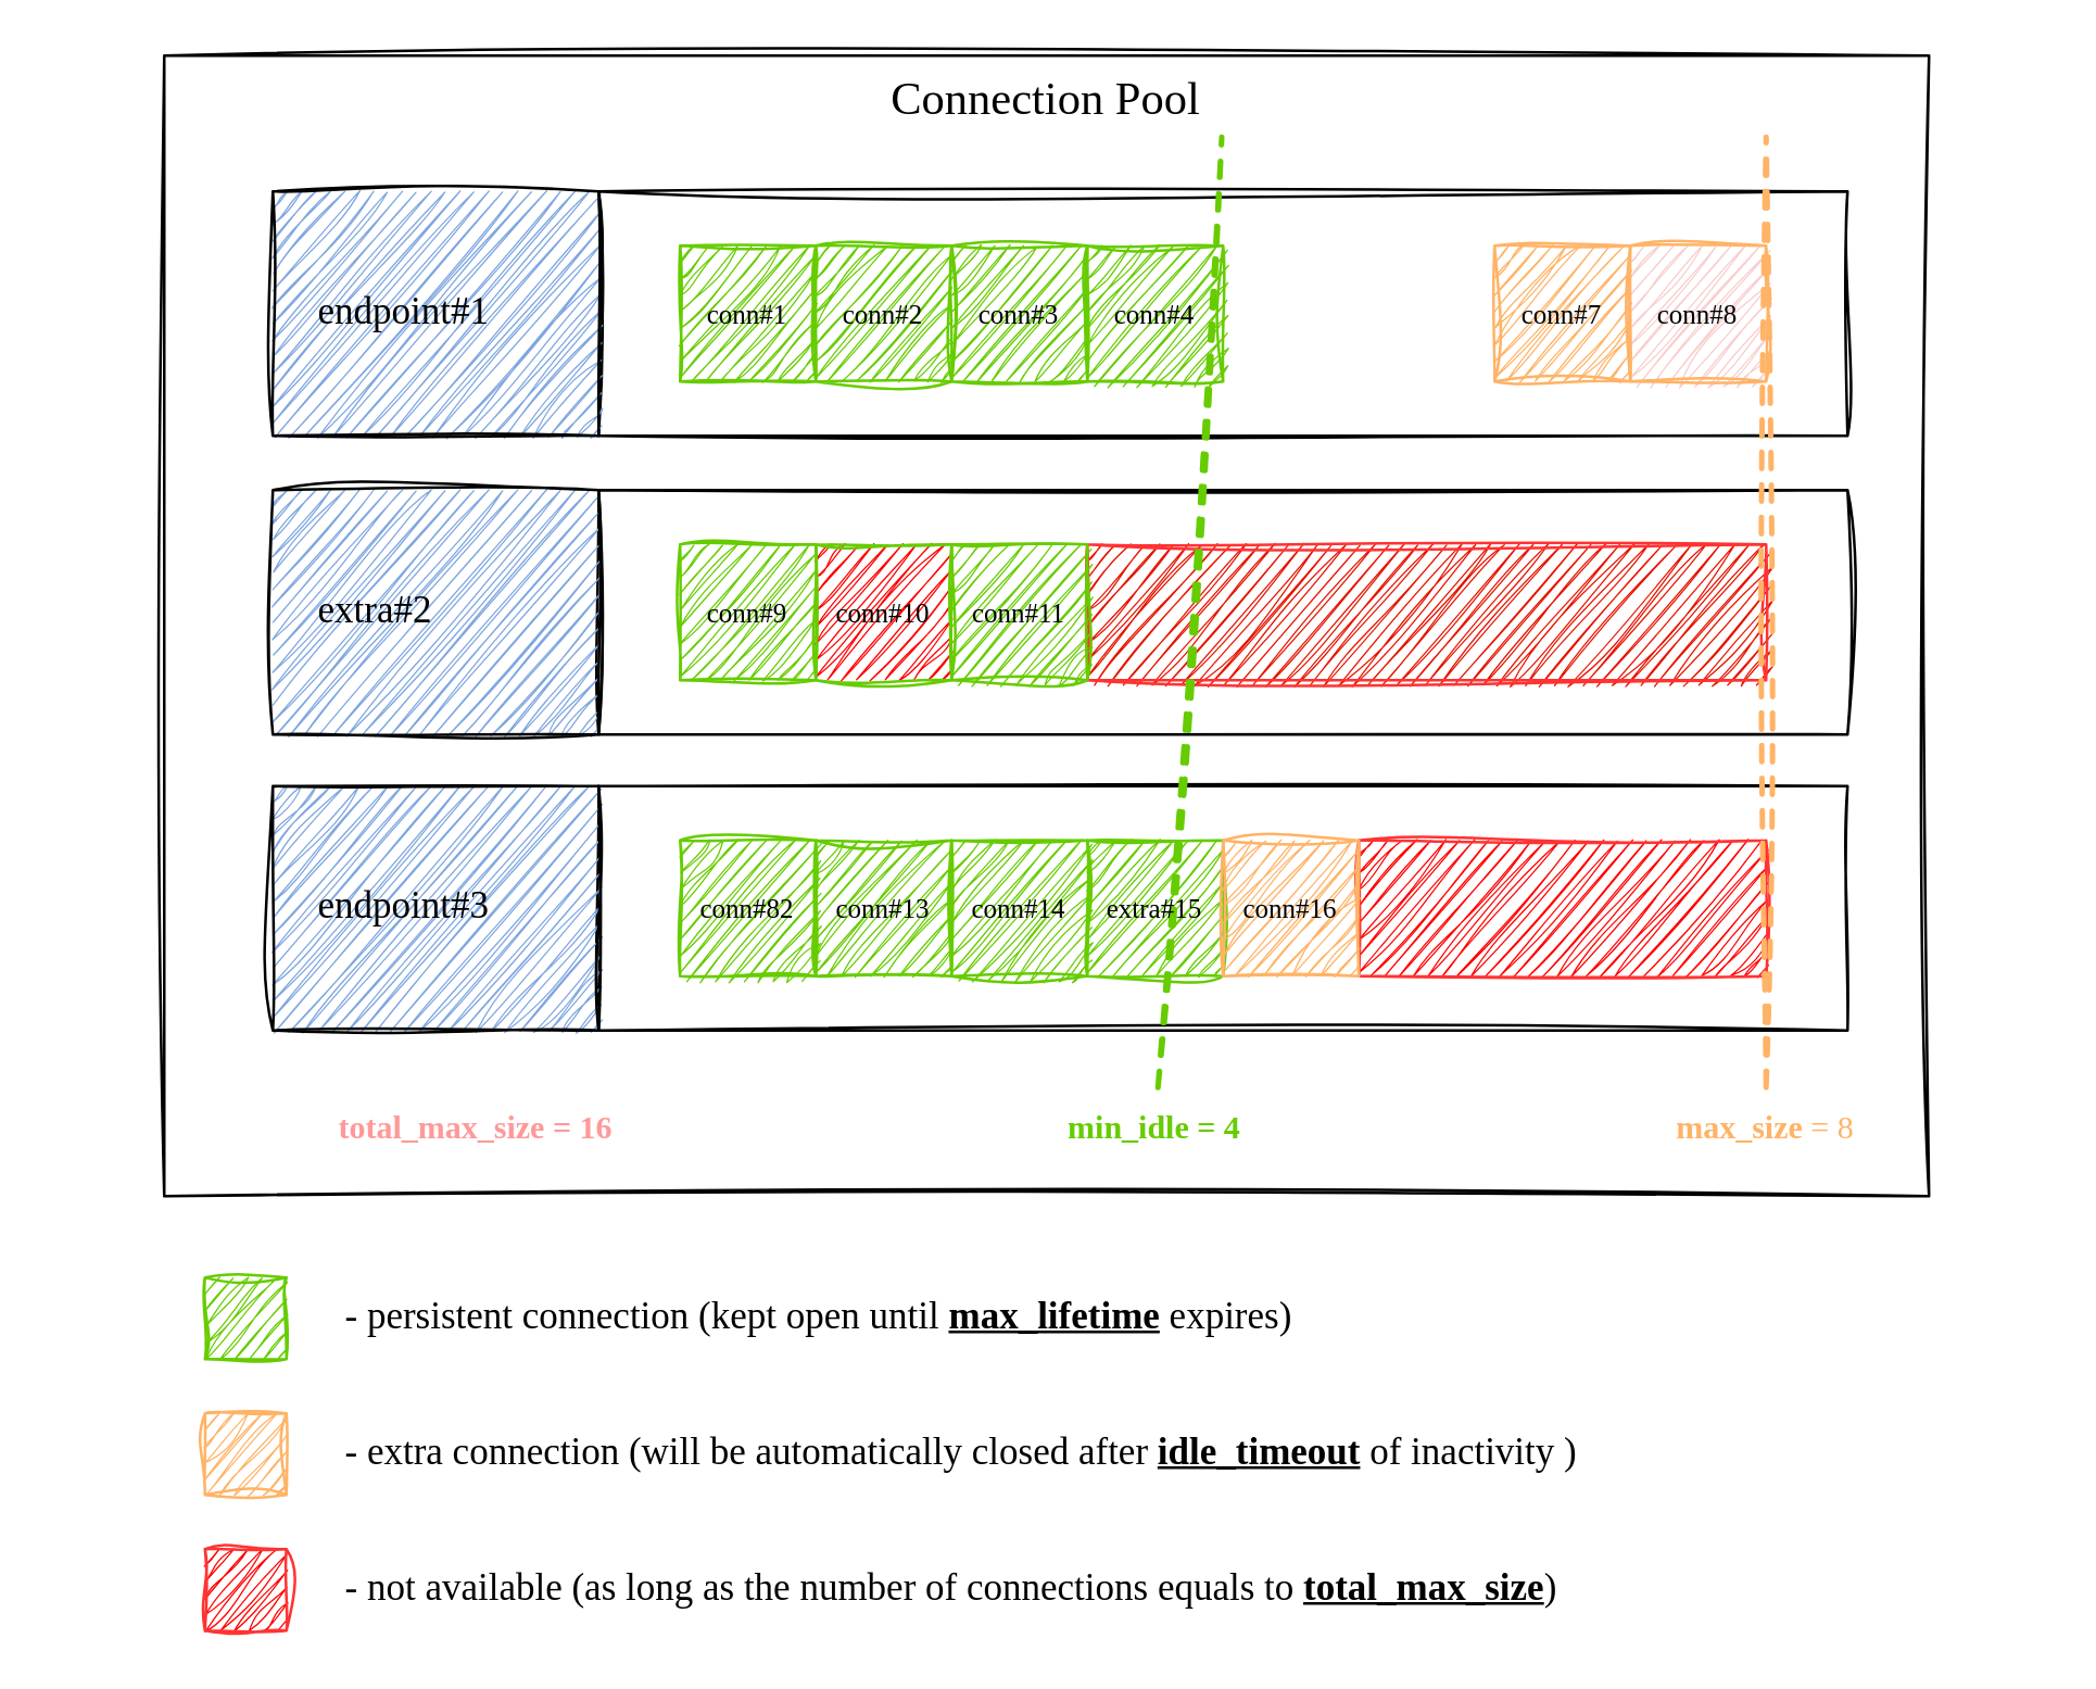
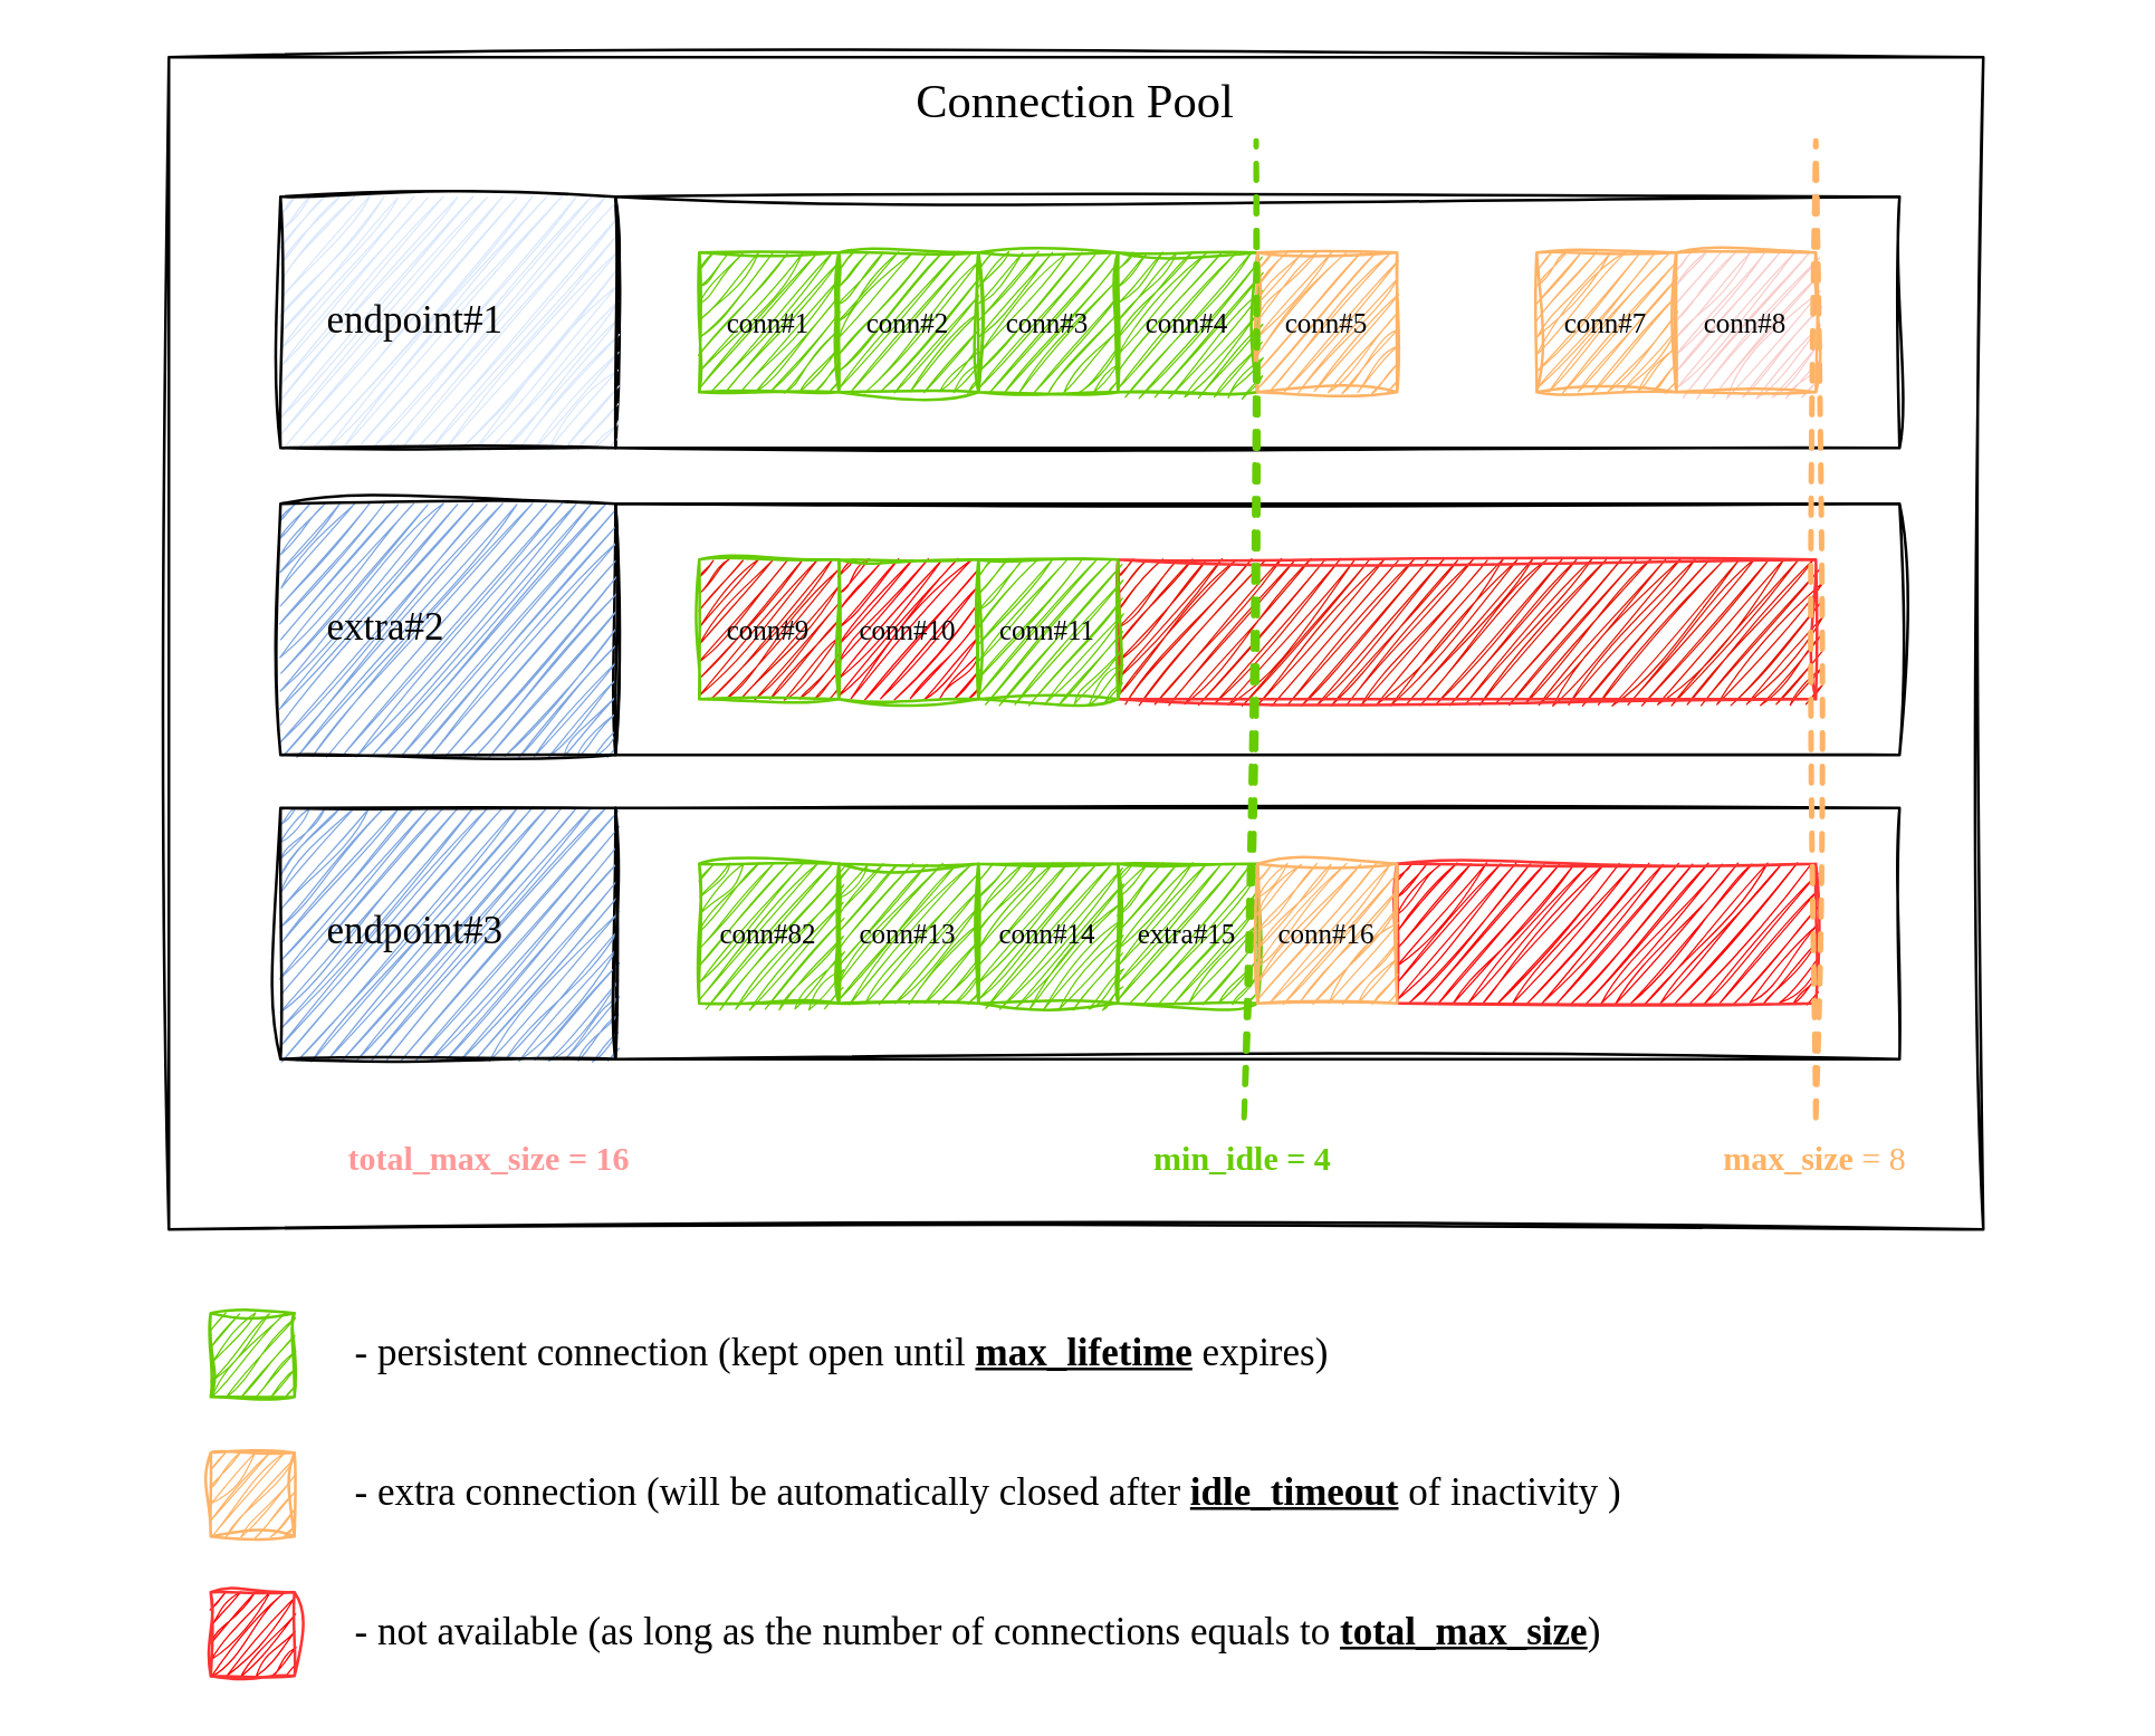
- <mxCell id="7" value="&lt;font face=&quot;Comic Sans MS&quot; style=&quot;font-size: 14px;&quot;&gt;endpoint#1&lt;br&gt;&lt;/font&gt;" style="rounded=0;whiteSpace=wrap;html=1;fontSize=12;verticalAlign=middle;container=0;align=left;spacingLeft=15;sketch=1;curveFitting=1;jiggle=2;fillColor=#7EA6E0;" parent="5" vertex="1"><mxGeometry x="80" width="120" height="90" as="geometry" /></mxCell>
+ <mxCell id="7" value="&lt;font face=&quot;Comic Sans MS&quot; style=&quot;font-size: 14px;&quot;&gt;endpoint#1&lt;br&gt;&lt;/font&gt;" style="rounded=0;whiteSpace=wrap;html=1;fontSize=12;verticalAlign=middle;container=0;align=left;spacingLeft=15;sketch=1;curveFitting=1;jiggle=2;fillColor=#dae8fc;" parent="5" vertex="1"><mxGeometry x="80" width="120" height="90" as="geometry" /></mxCell>
+ <mxCell id="12" value="conn#5" style="rounded=0;whiteSpace=wrap;html=1;comic=0;fontSize=10;container=0;sketch=1;curveFitting=1;jiggle=2;fontFamily=Comic Sans MS;fillColor=#FFB366;strokeColor=#FFB366;" parent="4" vertex="1"><mxGeometry x="430" y="20" width="50" height="50.0" as="geometry" /></mxCell>
- <mxCell id="20" value="conn#9" style="rounded=0;whiteSpace=wrap;html=1;comic=0;fontSize=10;container=0;sketch=1;curveFitting=1;jiggle=2;fontFamily=Comic Sans MS;fillColor=#66CC00;strokeColor=#66CC00;" parent="15" vertex="1"><mxGeometry x="230" y="20" width="50" height="50.0" as="geometry" /></mxCell>
+ <mxCell id="20" value="conn#9" style="rounded=0;whiteSpace=wrap;html=1;comic=0;fontSize=10;container=0;sketch=1;curveFitting=1;jiggle=2;fontFamily=Comic Sans MS;fillColor=#e51400;strokeColor=#66CC00;" parent="15" vertex="1"><mxGeometry x="230" y="20" width="50" height="50.0" as="geometry" /></mxCell>
- <mxCell id="23" value="&lt;font style=&quot;font-size: 12px;&quot; color=&quot;#66cc00&quot;&gt;&lt;strong&gt;min_idle = 4&lt;br&gt;&lt;/strong&gt;&lt;/font&gt;" style="text;html=1;strokeColor=none;fillColor=none;align=center;verticalAlign=middle;whiteSpace=wrap;rounded=0;comic=0;fontSize=14;fontColor=#D6B656;sketch=1;curveFitting=1;jiggle=2;fontFamily=Comic Sans MS;" parent="1" vertex="1"><mxGeometry x="380" y="400" width="90" height="30" as="geometry" /></mxCell>
+ <mxCell id="23" value="&lt;font style=&quot;font-size: 12px;&quot; color=&quot;#66cc00&quot;&gt;&lt;strong&gt;min_idle = 4&lt;br&gt;&lt;/strong&gt;&lt;/font&gt;" style="text;html=1;strokeColor=none;fillColor=none;align=center;verticalAlign=middle;whiteSpace=wrap;rounded=0;comic=0;fontSize=14;fontColor=#D6B656;sketch=1;curveFitting=1;jiggle=2;fontFamily=Comic Sans MS;" parent="1" vertex="1"><mxGeometry x="400" y="400" width="90" height="30" as="geometry" /></mxCell>
